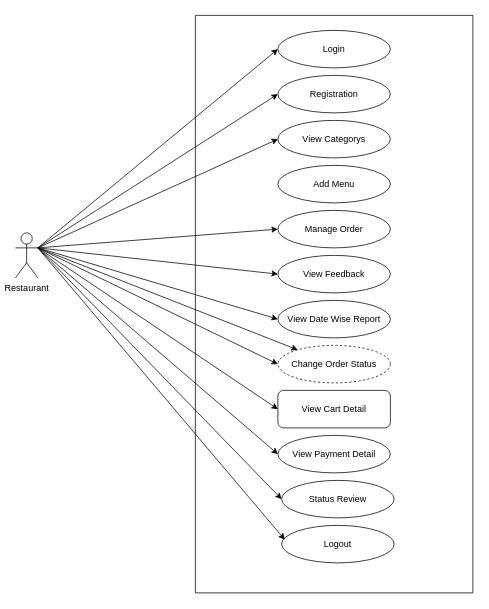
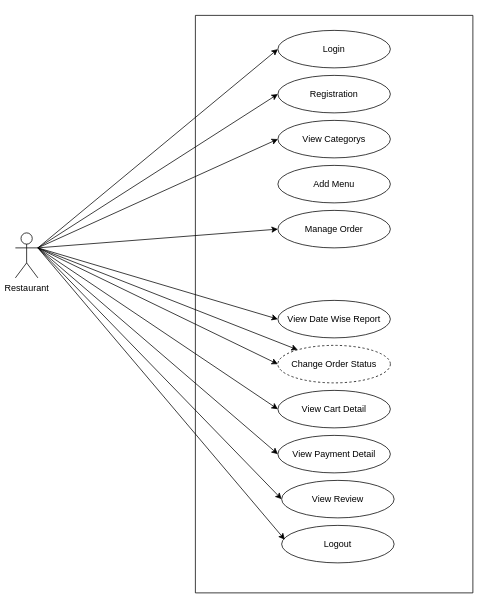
- <mxCell id="16" value="" style="endArrow=classic;html=1;rounded=0;entryX=0;entryY=0.5;entryDx=0;entryDy=0;exitX=1;exitY=0.333;exitDx=0;exitDy=0;exitPerimeter=0;" parent="1" source="2" target="7" edge="1"><mxGeometry width="50" height="50" relative="1" as="geometry"><mxPoint x="60" y="260" as="sourcePoint" /><mxPoint x="380" y="365" as="targetPoint" /></mxGeometry></mxCell>
- <mxCell id="7" value="View Feedback" style="ellipse;whiteSpace=wrap;html=1;" parent="1" vertex="1"><mxGeometry x="370" y="340" width="150" height="50" as="geometry" /></mxCell>
- <mxCell id="19" value="View Cart Detail" style="whiteSpace=wrap;html=1;rounded=1;" parent="1" vertex="1"><mxGeometry x="370" y="520" width="150" height="50" as="geometry" /></mxCell>
+ <mxCell id="19" value="View Cart Detail" style="ellipse;whiteSpace=wrap;html=1;" parent="1" vertex="1"><mxGeometry x="370" y="520" width="150" height="50" as="geometry" /></mxCell>
- <mxCell id="21" value="Status Review" style="ellipse;whiteSpace=wrap;html=1;" parent="1" vertex="1"><mxGeometry x="375" y="640" width="150" height="50" as="geometry" /></mxCell>
+ <mxCell id="21" value="View Review" style="ellipse;whiteSpace=wrap;html=1;" parent="1" vertex="1"><mxGeometry x="375" y="640" width="150" height="50" as="geometry" /></mxCell>
